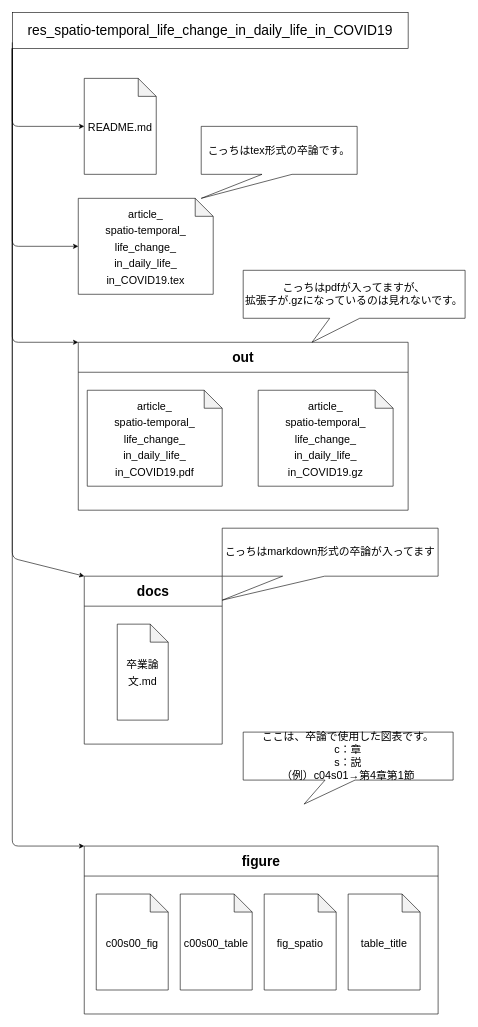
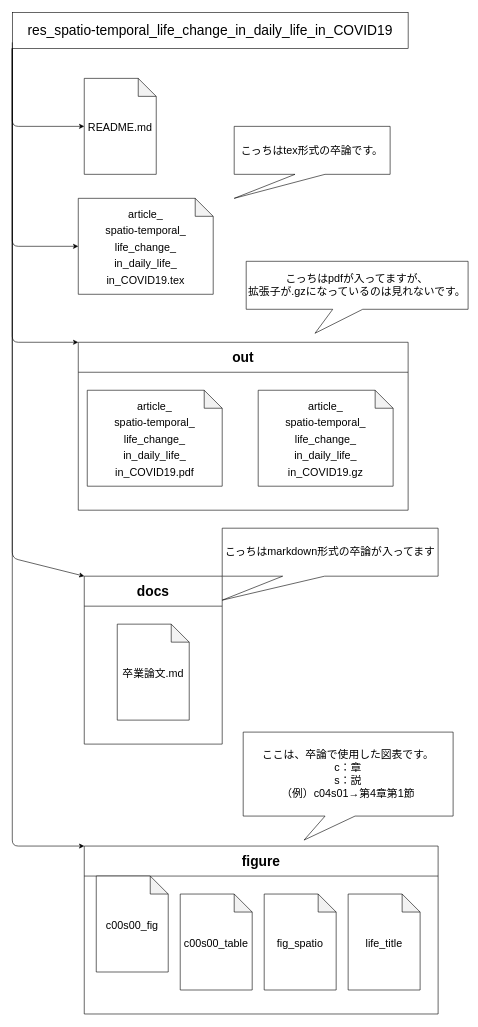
- <mxCell id="16" value="&lt;font style=&quot;font-size: 18px;&quot;&gt;こっちはtex形式の卒論です。&lt;/font&gt;" style="shape=callout;whiteSpace=wrap;html=1;perimeter=calloutPerimeter;position2=0;size=40;position=0.39;base=50;" parent="1" vertex="1"><mxGeometry x="335" y="210" width="260" height="120" as="geometry" /></mxCell>
+ <mxCell id="16" value="&lt;font style=&quot;font-size: 18px;&quot;&gt;こっちはtex形式の卒論です。&lt;/font&gt;" style="shape=callout;whiteSpace=wrap;html=1;perimeter=calloutPerimeter;position2=0;size=40;position=0.39;base=50;" parent="1" vertex="1"><mxGeometry x="390" y="210" width="260" height="120" as="geometry" /></mxCell>
- <mxCell id="23" value="&lt;font style=&quot;font-size: 18px;&quot;&gt;こっちはpdfが入ってますが、&lt;br&gt;拡張子が.gzになっているのは見れないです。&lt;/font&gt;" style="shape=callout;whiteSpace=wrap;html=1;perimeter=calloutPerimeter;position2=0.31;size=40;position=0.39;base=50;" parent="1" vertex="1"><mxGeometry x="405" y="450" width="370" height="120" as="geometry" /></mxCell>
+ <mxCell id="23" value="&lt;font style=&quot;font-size: 18px;&quot;&gt;こっちはpdfが入ってますが、&lt;br&gt;拡張子が.gzになっているのは見れないです。&lt;/font&gt;" style="shape=callout;whiteSpace=wrap;html=1;perimeter=calloutPerimeter;position2=0.31;size=40;position=0.39;base=50;" parent="1" vertex="1"><mxGeometry x="410" y="435" width="370" height="120" as="geometry" /></mxCell>
- <mxCell id="11" value="&lt;span style=&quot;font-size: 18px;&quot;&gt;卒業論文.md&lt;/span&gt;" style="shape=note;whiteSpace=wrap;html=1;backgroundOutline=1;darkOpacity=0.05;fontSize=23;" parent="10" vertex="1"><mxGeometry x="55" y="80" width="85" height="160" as="geometry" /></mxCell>
+ <mxCell id="11" value="&lt;span style=&quot;font-size: 18px;&quot;&gt;卒業論文.md&lt;/span&gt;" style="shape=note;whiteSpace=wrap;html=1;backgroundOutline=1;darkOpacity=0.05;fontSize=23;" parent="10" vertex="1"><mxGeometry x="55" y="80" width="120" height="160" as="geometry" /></mxCell>
- <mxCell id="17" value="&lt;span style=&quot;font-size: 18px;&quot;&gt;ここは、卒論で使用した図表です。&lt;br&gt;c：章&lt;br&gt;s：説&lt;br&gt;（例）c04s01→第4章第1節&lt;br&gt;&lt;/span&gt;" style="shape=callout;whiteSpace=wrap;html=1;perimeter=calloutPerimeter;position2=0.29;size=40;position=0.39;base=50;" parent="1" vertex="1"><mxGeometry x="405" y="1220" width="350" height="120" as="geometry" /></mxCell>
+ <mxCell id="17" value="&lt;span style=&quot;font-size: 18px;&quot;&gt;ここは、卒論で使用した図表です。&lt;br&gt;c：章&lt;br&gt;s：説&lt;br&gt;（例）c04s01→第4章第1節&lt;br&gt;&lt;/span&gt;" style="shape=callout;whiteSpace=wrap;html=1;perimeter=calloutPerimeter;position2=0.29;size=40;position=0.39;base=50;" parent="1" vertex="1"><mxGeometry x="405" y="1220" width="350" height="180" as="geometry" /></mxCell>
- <mxCell id="6" value="&lt;font style=&quot;font-size: 18px;&quot;&gt;c00s00_fig&lt;/font&gt;" style="shape=note;whiteSpace=wrap;html=1;backgroundOutline=1;darkOpacity=0.05;fontSize=23;" parent="5" vertex="1"><mxGeometry x="20" y="80" width="120" height="160" as="geometry" /></mxCell>
+ <mxCell id="6" value="&lt;font style=&quot;font-size: 18px;&quot;&gt;c00s00_fig&lt;/font&gt;" style="shape=note;whiteSpace=wrap;html=1;backgroundOutline=1;darkOpacity=0.05;fontSize=23;" parent="5" vertex="1"><mxGeometry x="20" y="50" width="120" height="160" as="geometry" /></mxCell>
- <mxCell id="7" value="&lt;font style=&quot;font-size: 18px;&quot;&gt;table_title&lt;/font&gt;" style="shape=note;whiteSpace=wrap;html=1;backgroundOutline=1;darkOpacity=0.05;fontSize=23;" parent="5" vertex="1"><mxGeometry x="440" y="80" width="120" height="160" as="geometry" /></mxCell>
+ <mxCell id="7" value="&lt;font style=&quot;font-size: 18px;&quot;&gt;life_title&lt;/font&gt;" style="shape=note;whiteSpace=wrap;html=1;backgroundOutline=1;darkOpacity=0.05;fontSize=23;" parent="5" vertex="1"><mxGeometry x="440" y="80" width="120" height="160" as="geometry" /></mxCell>
